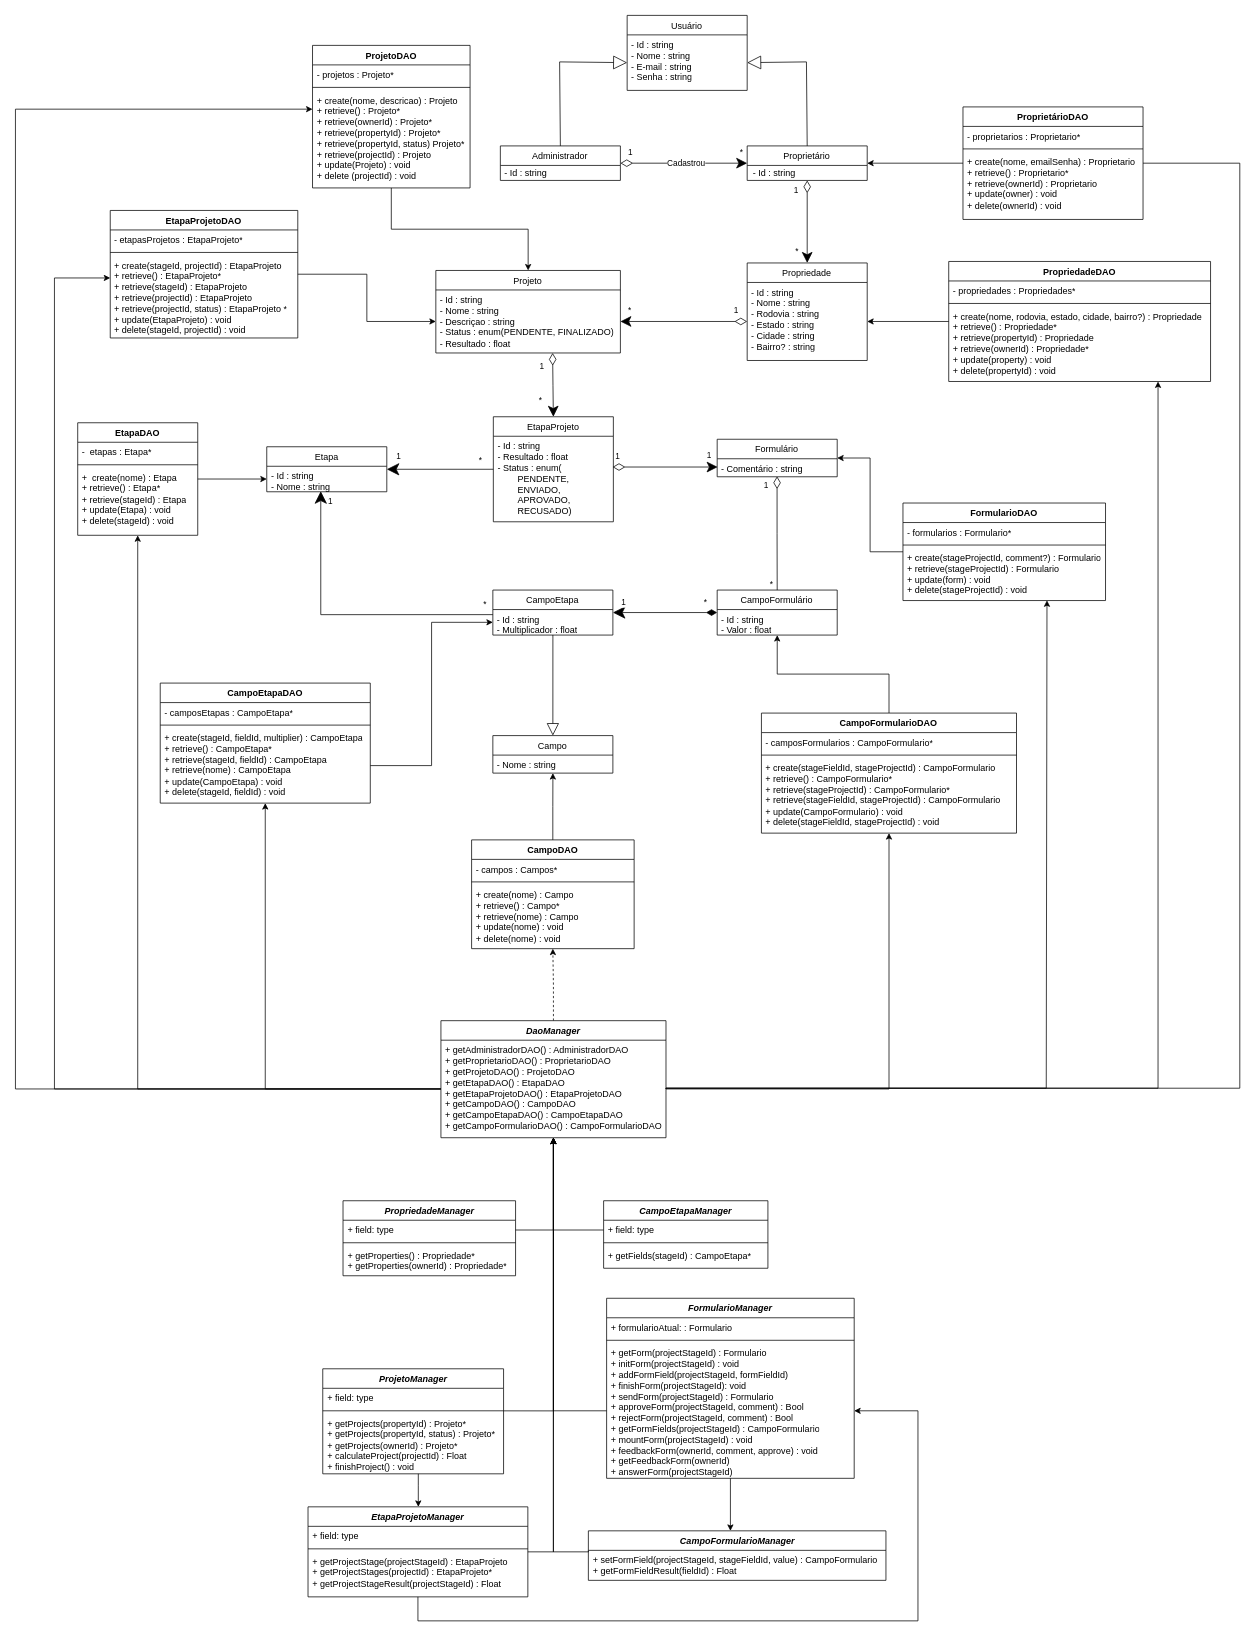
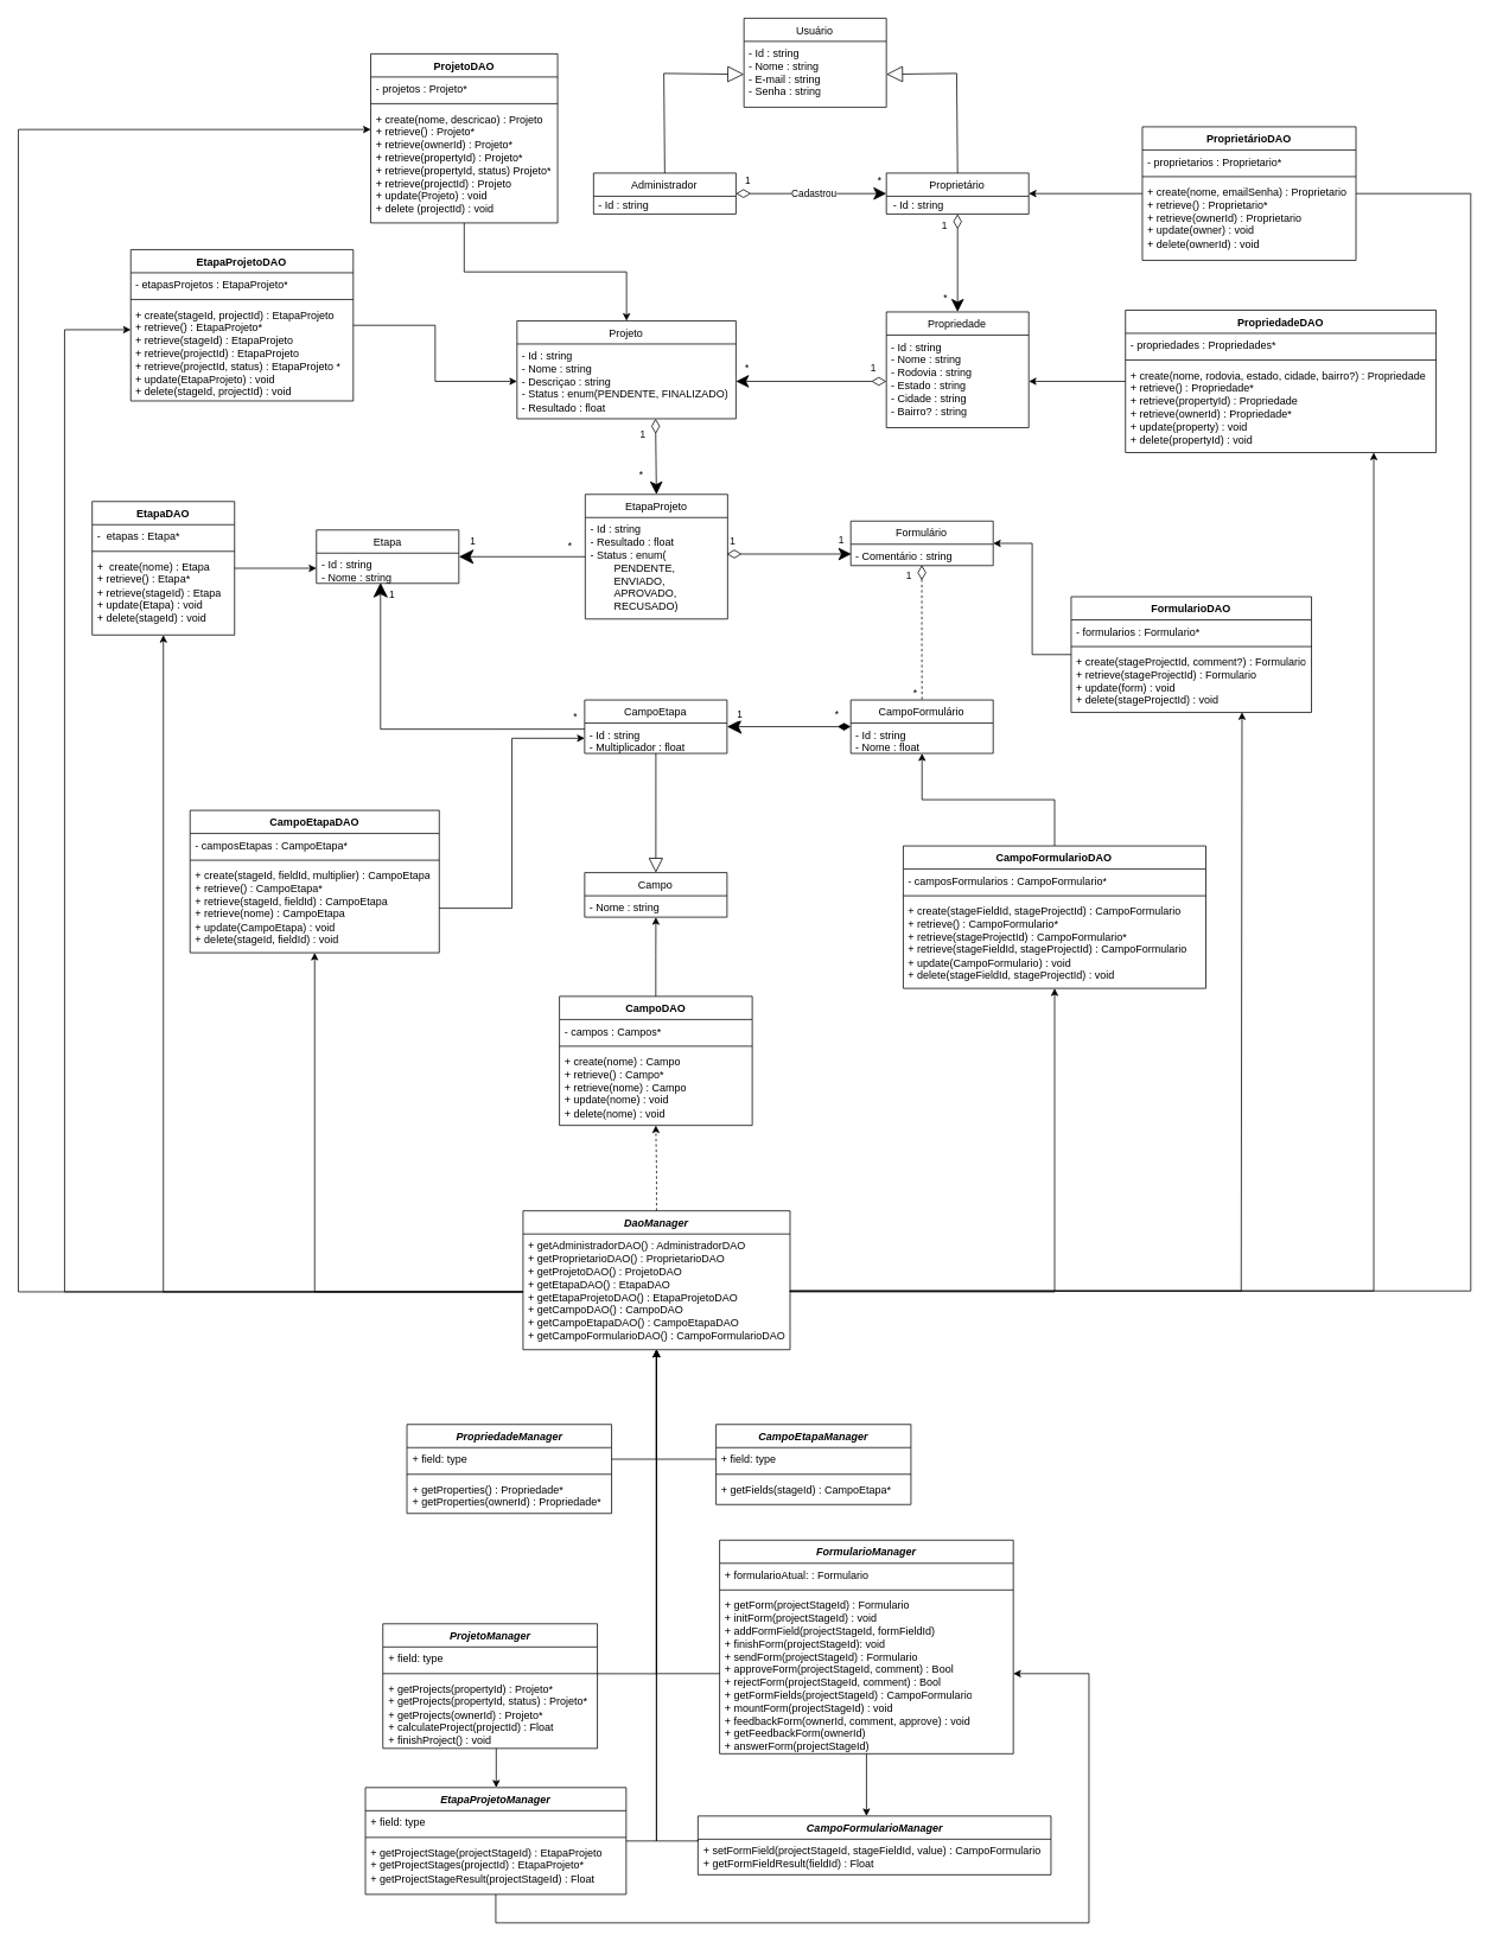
- <mxCell id="32" value="" style="endArrow=none;html=1;endSize=12;startArrow=diamondThin;startSize=14;startFill=0;edgeStyle=orthogonalEdgeStyle;rounded=0;exitX=0.499;exitY=0.978;exitDx=0;exitDy=0;entryX=0.5;entryY=0;entryDx=0;entryDy=0;endFill=0;exitPerimeter=0;" parent="1" source="51" target="14" edge="1"><mxGeometry relative="1" as="geometry"><mxPoint x="1035.36" y="638" as="sourcePoint" /><mxPoint x="1077.36" y="720" as="targetPoint" /></mxGeometry></mxCell>
+ <mxCell id="32" value="" style="endArrow=none;html=1;endSize=12;startArrow=diamondThin;startSize=14;startFill=0;edgeStyle=orthogonalEdgeStyle;rounded=0;exitX=0.499;exitY=0.978;exitDx=0;exitDy=0;entryX=0.5;entryY=0;entryDx=0;entryDy=0;endFill=0;exitPerimeter=0;dashed=1;" parent="1" source="51" target="14" edge="1"><mxGeometry relative="1" as="geometry"><mxPoint x="1035.36" y="638" as="sourcePoint" /><mxPoint x="1077.36" y="720" as="targetPoint" /></mxGeometry></mxCell>
- <mxCell id="15" value="- Id : string&lt;br&gt;- Valor : float" style="text;strokeColor=none;fillColor=none;align=left;verticalAlign=top;spacingLeft=4;spacingRight=4;overflow=hidden;rotatable=0;points=[[0,0.5],[1,0.5]];portConstraint=eastwest;whiteSpace=wrap;html=1;" parent="14" vertex="1"><mxGeometry y="26" width="160" height="34" as="geometry" /></mxCell>
+ <mxCell id="15" value="- Id : string&lt;br&gt;- Nome : float" style="text;strokeColor=none;fillColor=none;align=left;verticalAlign=top;spacingLeft=4;spacingRight=4;overflow=hidden;rotatable=0;points=[[0,0.5],[1,0.5]];portConstraint=eastwest;whiteSpace=wrap;html=1;" parent="14" vertex="1"><mxGeometry y="26" width="160" height="34" as="geometry" /></mxCell>
